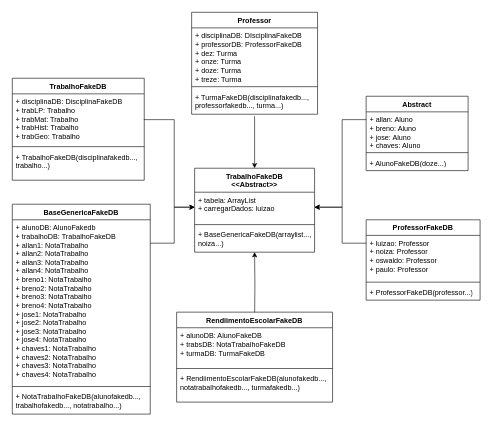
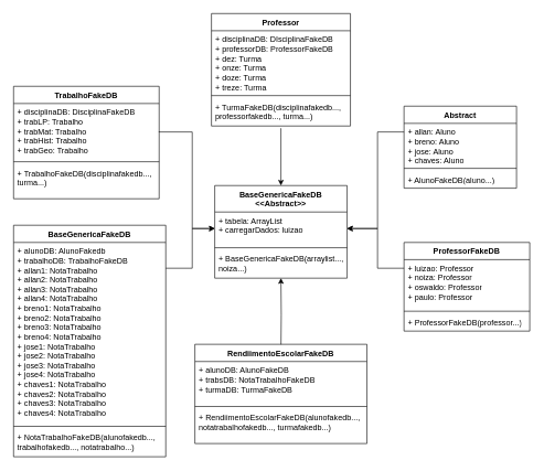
- <mxCell id="27" value="+ TrabalhoFakeDB(disciplinafakedb..., trabalho...)" style="text;strokeColor=none;fillColor=none;align=left;verticalAlign=top;spacingLeft=4;spacingRight=4;overflow=hidden;rotatable=0;points=[[0,0.5],[1,0.5]];portConstraint=eastwest;whiteSpace=wrap;html=1;" vertex="1" parent="24"><mxGeometry y="118" width="220" height="52" as="geometry" /></mxCell>
+ <mxCell id="27" value="+ TrabalhoFakeDB(disciplinafakedb..., turma...)" style="text;strokeColor=none;fillColor=none;align=left;verticalAlign=top;spacingLeft=4;spacingRight=4;overflow=hidden;rotatable=0;points=[[0,0.5],[1,0.5]];portConstraint=eastwest;whiteSpace=wrap;html=1;" vertex="1" parent="24"><mxGeometry y="118" width="220" height="52" as="geometry" /></mxCell>
- <mxCell id="15" value="+ AlunoFakeDB(doze...)" style="text;strokeColor=none;fillColor=none;align=left;verticalAlign=top;spacingLeft=4;spacingRight=4;overflow=hidden;rotatable=0;points=[[0,0.5],[1,0.5]];portConstraint=eastwest;whiteSpace=wrap;html=1;" vertex="1" parent="12"><mxGeometry y="98" width="170" height="26" as="geometry" /></mxCell>
+ <mxCell id="15" value="+ AlunoFakeDB(aluno...)" style="text;strokeColor=none;fillColor=none;align=left;verticalAlign=top;spacingLeft=4;spacingRight=4;overflow=hidden;rotatable=0;points=[[0,0.5],[1,0.5]];portConstraint=eastwest;whiteSpace=wrap;html=1;" vertex="1" parent="12"><mxGeometry y="98" width="170" height="26" as="geometry" /></mxCell>
- <mxCell id="2" value="TrabalhoFakeDB&lt;br&gt;&amp;lt;&amp;lt;Abstract&amp;gt;&amp;gt;" style="swimlane;fontStyle=1;align=center;verticalAlign=top;childLayout=stackLayout;horizontal=1;startSize=40;horizontalStack=0;resizeParent=1;resizeParentMax=0;resizeLast=0;collapsible=1;marginBottom=0;whiteSpace=wrap;html=1;" vertex="1" parent="1"><mxGeometry x="324" y="280" width="200" height="140" as="geometry" /></mxCell>
+ <mxCell id="2" value="BaseGenericaFakeDB&lt;br&gt;&amp;lt;&amp;lt;Abstract&amp;gt;&amp;gt;" style="swimlane;fontStyle=1;align=center;verticalAlign=top;childLayout=stackLayout;horizontal=1;startSize=40;horizontalStack=0;resizeParent=1;resizeParentMax=0;resizeLast=0;collapsible=1;marginBottom=0;whiteSpace=wrap;html=1;" vertex="1" parent="1"><mxGeometry x="324" y="280" width="200" height="140" as="geometry" /></mxCell>
